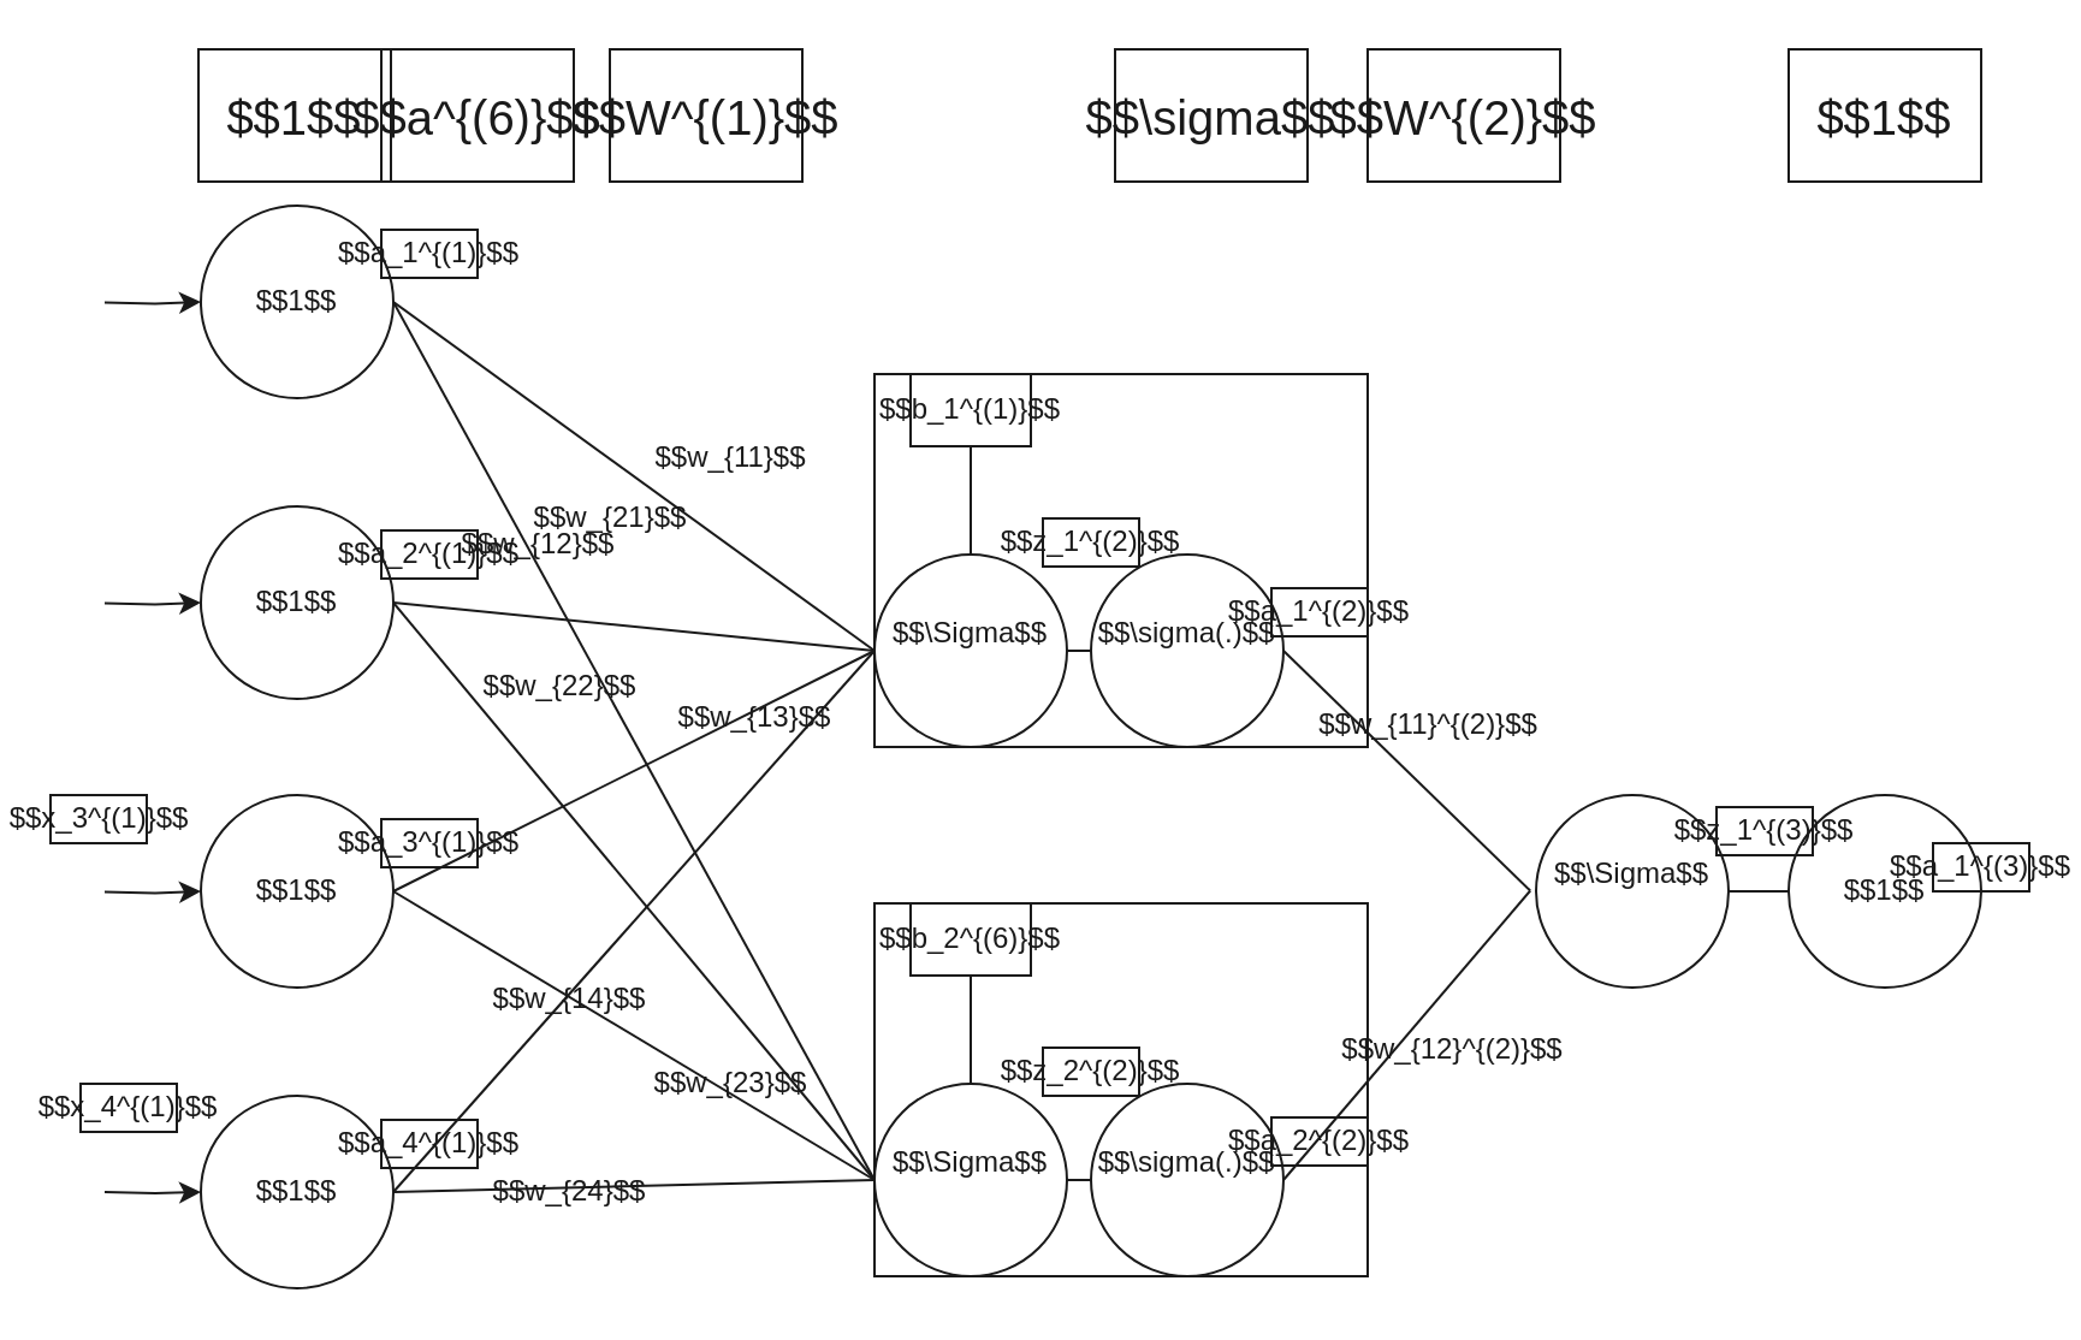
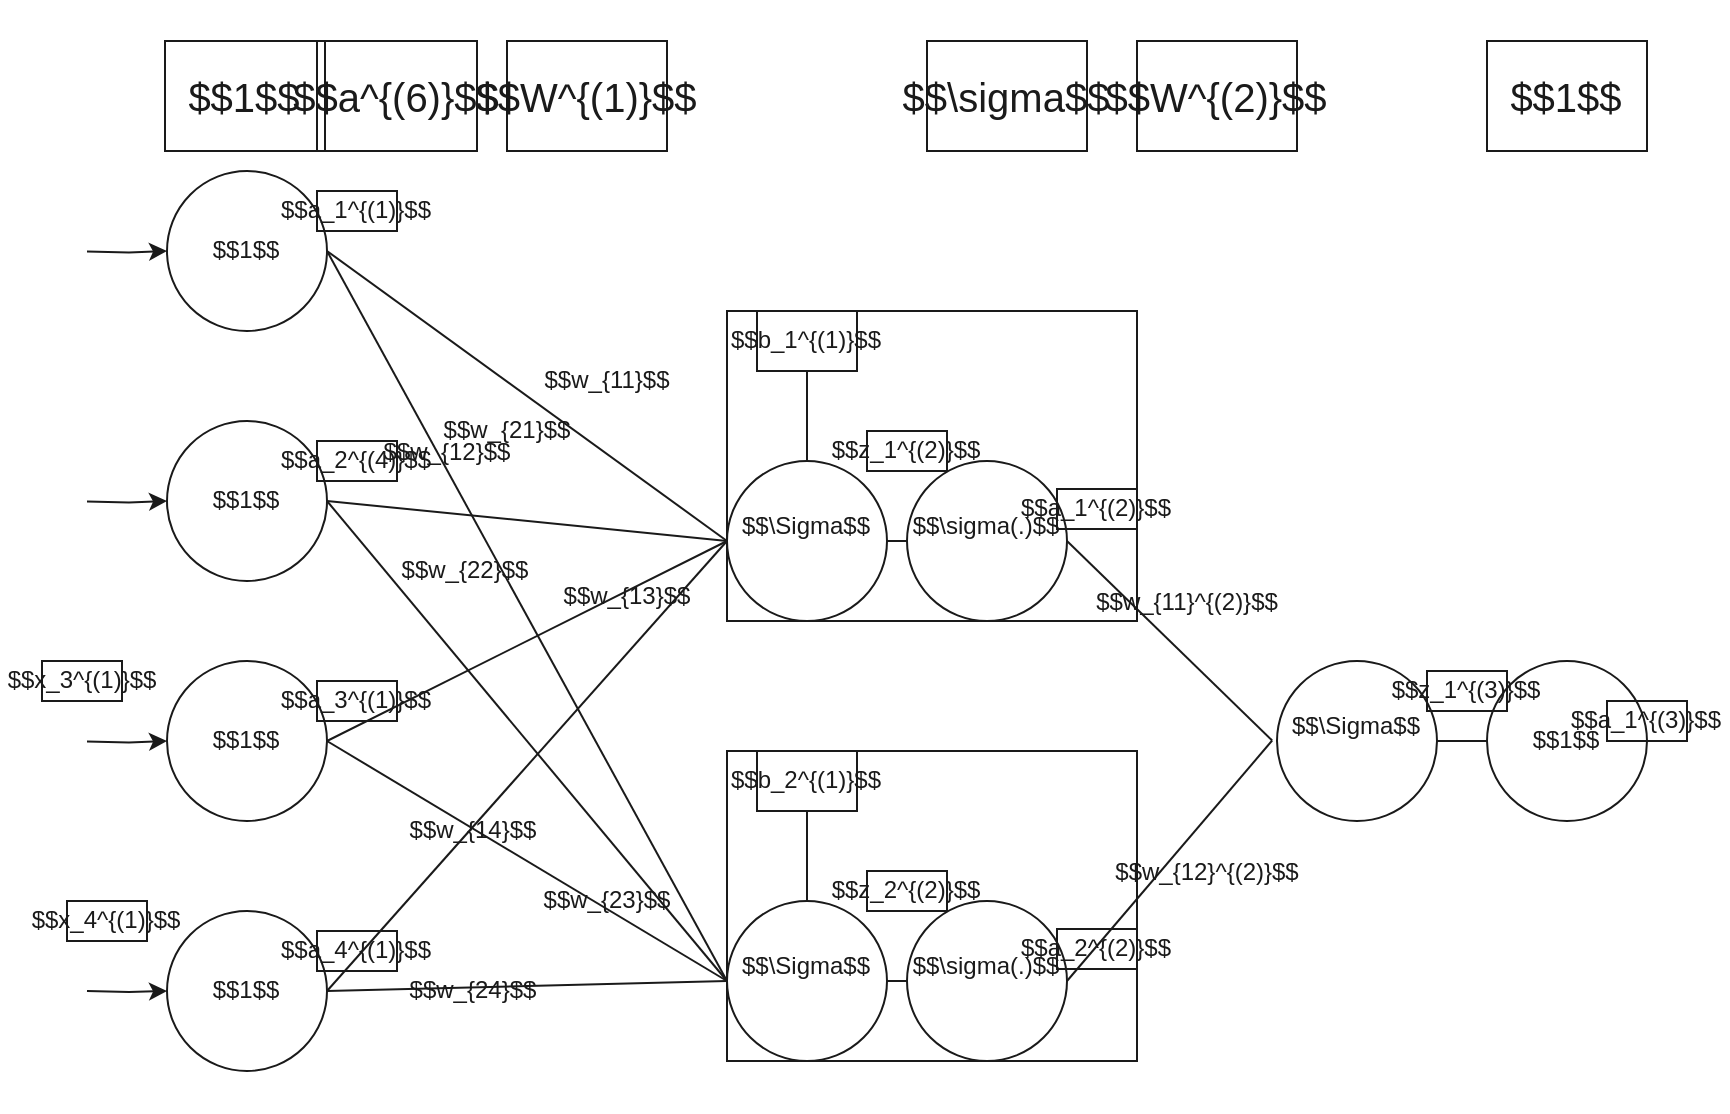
- <mxCell id="15" value="&lt;span&gt;$$a_2^{(1)}$$&lt;/span&gt;" style="text;html=1;strokeColor=#1A1A1A;fillColor=none;align=center;verticalAlign=middle;whiteSpace=wrap;rounded=0;labelBackgroundColor=none;labelBorderColor=none;fontColor=#1A1A1A;" parent="1" vertex="1"><mxGeometry x="158" y="220" width="40" height="20" as="geometry" /></mxCell>
+ <mxCell id="15" value="&lt;span&gt;$$a_2^{(4)}$$&lt;/span&gt;" style="text;html=1;strokeColor=#1A1A1A;fillColor=none;align=center;verticalAlign=middle;whiteSpace=wrap;rounded=0;labelBackgroundColor=none;labelBorderColor=none;fontColor=#1A1A1A;" parent="1" vertex="1"><mxGeometry x="158" y="220" width="40" height="20" as="geometry" /></mxCell>
- <mxCell id="38" value="$$b_2^{(6)}$$&lt;br&gt;" style="text;html=1;strokeColor=#1A1A1A;fillColor=none;align=center;verticalAlign=middle;whiteSpace=wrap;rounded=0;labelBackgroundColor=none;labelBorderColor=none;fontColor=#1A1A1A;" parent="34" vertex="1"><mxGeometry x="15" width="50" height="30" as="geometry" /></mxCell>
+ <mxCell id="38" value="$$b_2^{(1)}$$&lt;br&gt;" style="text;html=1;strokeColor=#1A1A1A;fillColor=none;align=center;verticalAlign=middle;whiteSpace=wrap;rounded=0;labelBackgroundColor=none;labelBorderColor=none;fontColor=#1A1A1A;" parent="34" vertex="1"><mxGeometry x="15" width="50" height="30" as="geometry" /></mxCell>
